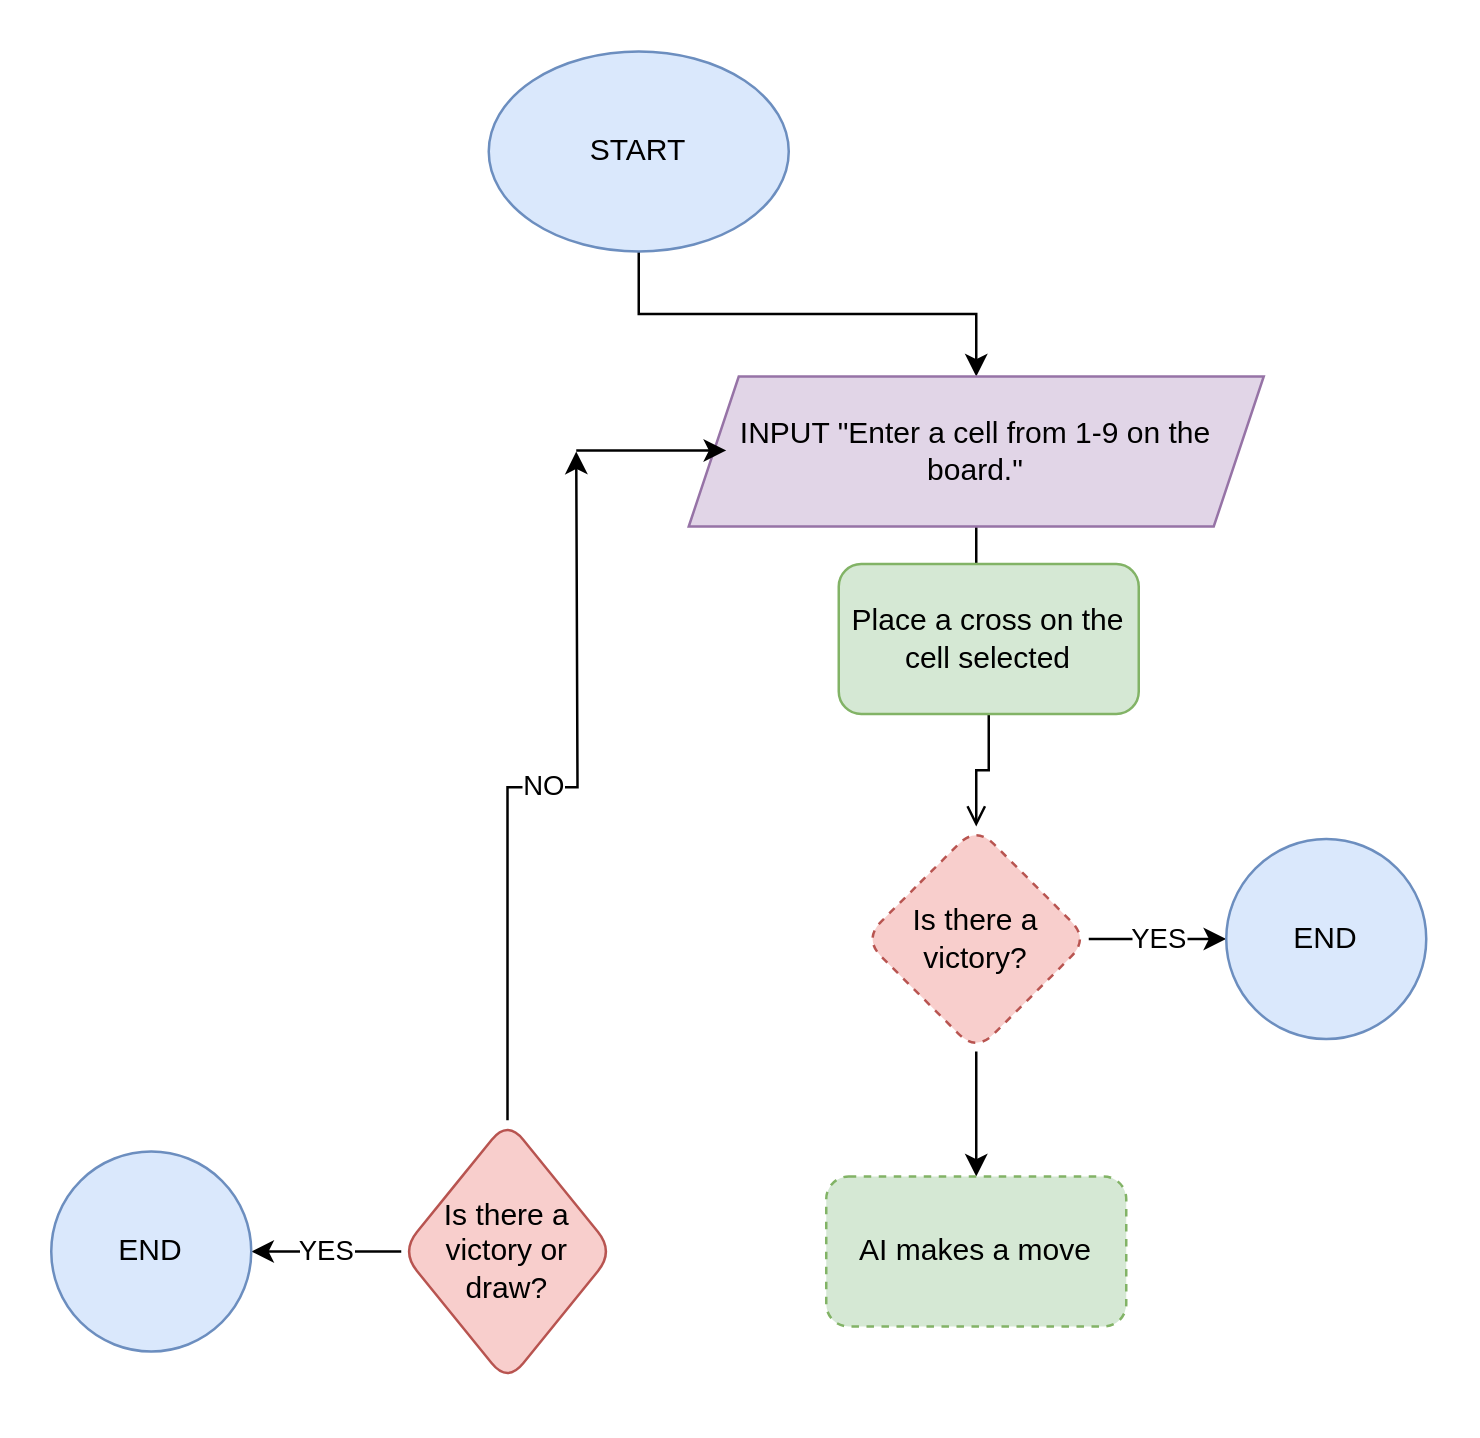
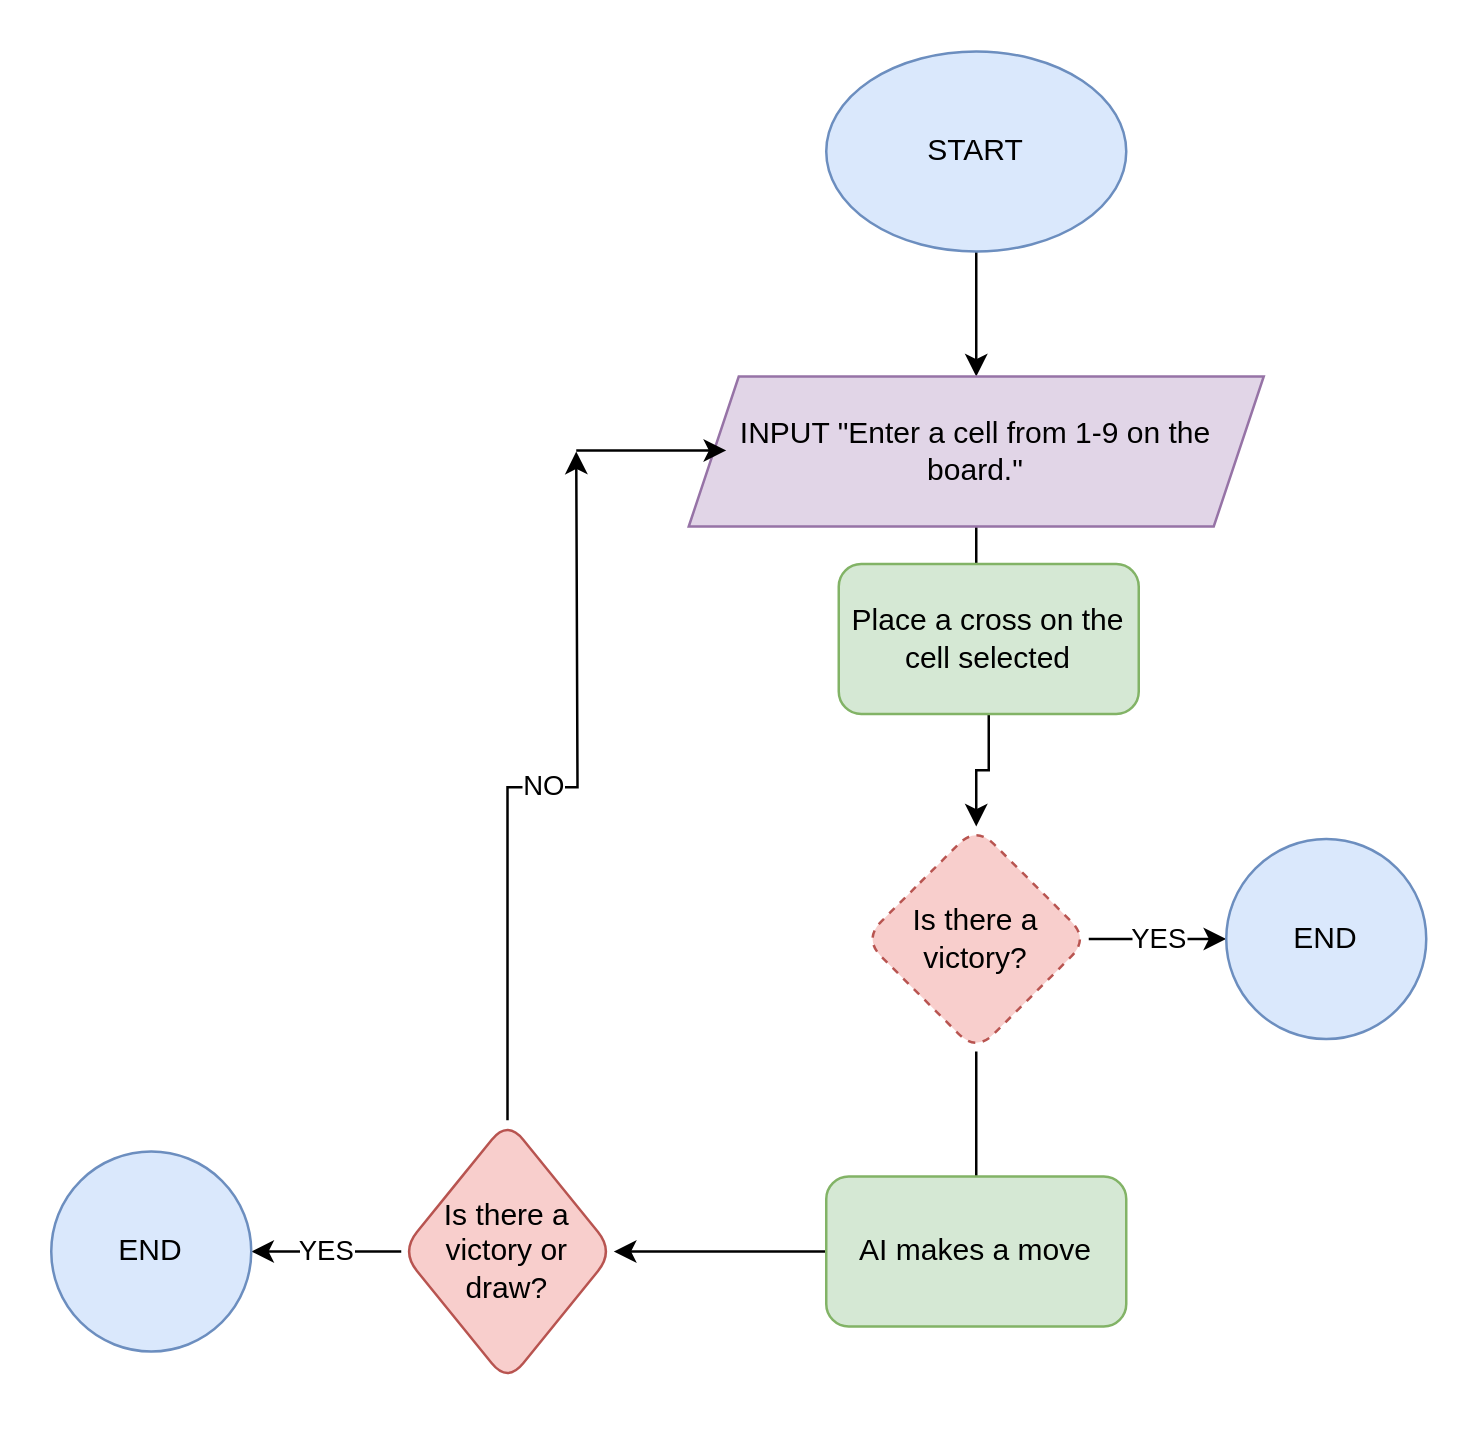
- <mxCell id="3" value="START" style="ellipse;whiteSpace=wrap;html=1;fillColor=#dae8fc;strokeColor=#6c8ebf;" vertex="1" parent="1"><mxGeometry x="195" y="20" width="120" height="80" as="geometry" /></mxCell>
+ <mxCell id="3" value="START" style="ellipse;whiteSpace=wrap;html=1;fillColor=#dae8fc;strokeColor=#6c8ebf;" vertex="1" parent="1"><mxGeometry x="330" y="20" width="120" height="80" as="geometry" /></mxCell>
- <mxCell id="6" value="" style="edgeStyle=orthogonalEdgeStyle;rounded=0;orthogonalLoop=1;jettySize=auto;html=1;endArrow=open;" edge="1" parent="1" source="7" target="10"><mxGeometry relative="1" as="geometry" /></mxCell>
+ <mxCell id="6" value="" style="edgeStyle=orthogonalEdgeStyle;rounded=0;orthogonalLoop=1;jettySize=auto;html=1;" edge="1" parent="1" source="7" target="10"><mxGeometry relative="1" as="geometry" /></mxCell>
- <mxCell id="9" value="" style="edgeStyle=orthogonalEdgeStyle;rounded=0;orthogonalLoop=1;jettySize=auto;html=1;" edge="1" parent="1" source="10" target="13"><mxGeometry relative="1" as="geometry" /></mxCell>
+ <mxCell id="9" value="" style="edgeStyle=orthogonalEdgeStyle;rounded=0;orthogonalLoop=1;jettySize=auto;html=1;endArrow=none;" edge="1" parent="1" source="10" target="13"><mxGeometry relative="1" as="geometry" /></mxCell>
+ <mxCell id="12" value="" style="edgeStyle=orthogonalEdgeStyle;rounded=0;orthogonalLoop=1;jettySize=auto;html=1;" edge="1" parent="1" source="13" target="16"><mxGeometry relative="1" as="geometry" /></mxCell>
- <mxCell id="13" value="AI makes a move" style="rounded=1;whiteSpace=wrap;html=1;fillColor=#d5e8d4;strokeColor=#82b366;dashed=1;" vertex="1" parent="1"><mxGeometry x="330" y="470" width="120" height="60" as="geometry" /></mxCell>
+ <mxCell id="13" value="AI makes a move" style="rounded=1;whiteSpace=wrap;html=1;fillColor=#d5e8d4;strokeColor=#82b366;" vertex="1" parent="1"><mxGeometry x="330" y="470" width="120" height="60" as="geometry" /></mxCell>
